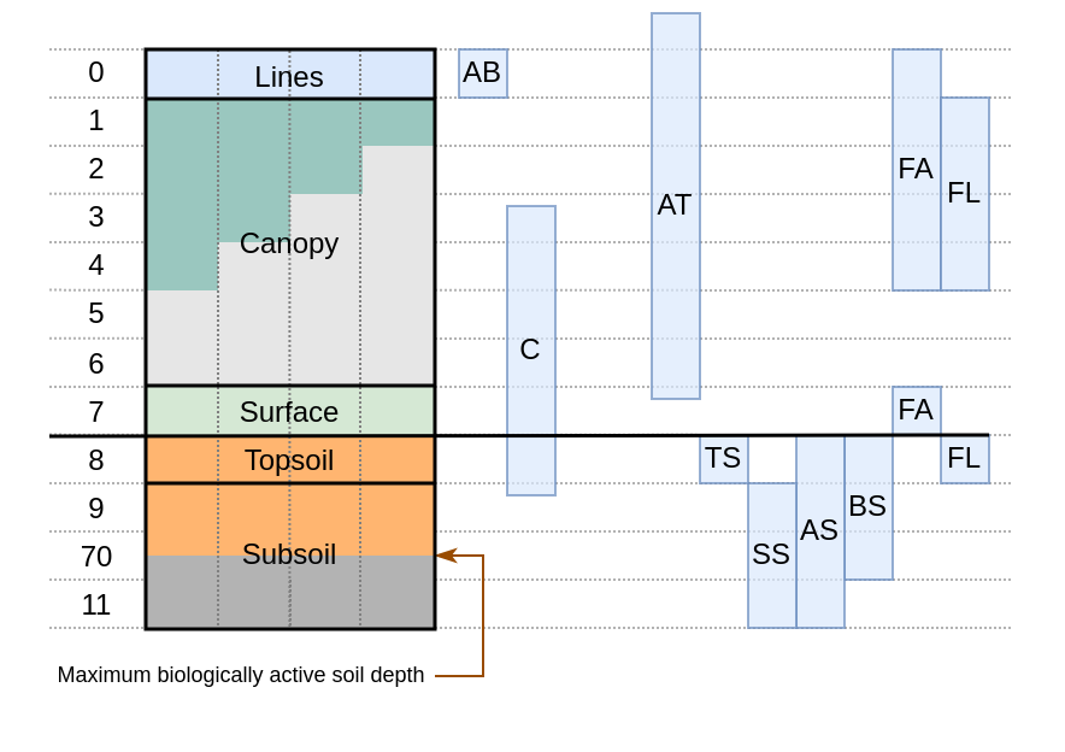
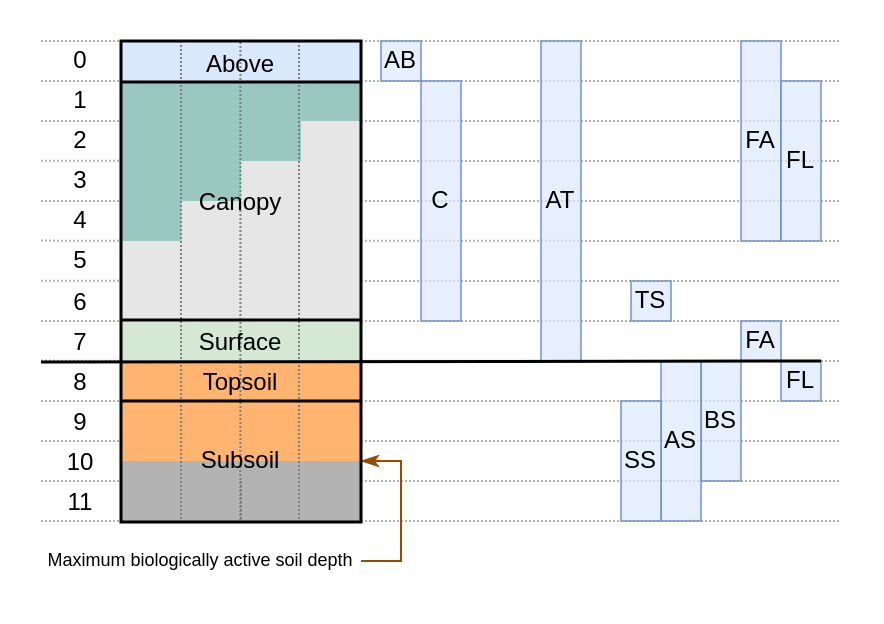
- <mxCell id="33" value="&lt;p style=&quot;line-height: 1;&quot;&gt;Lines&lt;/p&gt;" style="text;html=1;strokeColor=none;fillColor=none;align=center;verticalAlign=middle;whiteSpace=wrap;rounded=0;" parent="30" vertex="1"><mxGeometry x="90" y="20.5" width="60" height="20" as="geometry" /></mxCell>
+ <mxCell id="33" value="&lt;p style=&quot;line-height: 1;&quot;&gt;Above&lt;/p&gt;" style="text;html=1;strokeColor=none;fillColor=none;align=center;verticalAlign=middle;whiteSpace=wrap;rounded=0;" parent="30" vertex="1"><mxGeometry x="90" y="20.5" width="60" height="20" as="geometry" /></mxCell>
- <mxCell id="51" value="AT" style="rounded=0;whiteSpace=wrap;html=1;fillColor=#dae8fc;strokeColor=#6c8ebf;opacity=70;" parent="30" vertex="1"><mxGeometry x="270" y="5" width="20" height="160" as="geometry" /></mxCell>
+ <mxCell id="51" value="AT" style="rounded=0;whiteSpace=wrap;html=1;fillColor=#dae8fc;strokeColor=#6c8ebf;opacity=70;" parent="30" vertex="1"><mxGeometry x="270" y="20" width="20" height="160" as="geometry" /></mxCell>
- <mxCell id="31" value="C" style="rounded=0;whiteSpace=wrap;html=1;fillColor=#dae8fc;strokeColor=#6c8ebf;opacity=70;" parent="30" vertex="1"><mxGeometry x="210" y="85" width="20" height="120" as="geometry" /></mxCell>
+ <mxCell id="31" value="C" style="rounded=0;whiteSpace=wrap;html=1;fillColor=#dae8fc;strokeColor=#6c8ebf;opacity=70;" parent="30" vertex="1"><mxGeometry x="210" y="40" width="20" height="120" as="geometry" /></mxCell>
- <mxCell id="59" value="TS" style="rounded=0;whiteSpace=wrap;html=1;fillColor=#dae8fc;strokeColor=#6c8ebf;opacity=70;" parent="30" vertex="1"><mxGeometry x="290" y="180" width="20" height="20" as="geometry" /></mxCell>
+ <mxCell id="59" value="TS" style="rounded=0;whiteSpace=wrap;html=1;fillColor=#dae8fc;strokeColor=#6c8ebf;opacity=70;" parent="30" vertex="1"><mxGeometry x="315" y="140" width="20" height="20" as="geometry" /></mxCell>
- <mxCell id="41" value="70" style="text;html=1;strokeColor=none;fillColor=none;align=center;verticalAlign=middle;whiteSpace=wrap;rounded=0;strokeWidth=1;" parent="30" vertex="1"><mxGeometry x="30" y="223" width="20" height="15" as="geometry" /></mxCell>
+ <mxCell id="41" value="10" style="text;html=1;strokeColor=none;fillColor=none;align=center;verticalAlign=middle;whiteSpace=wrap;rounded=0;strokeWidth=1;" parent="30" vertex="1"><mxGeometry x="30" y="223" width="20" height="15" as="geometry" /></mxCell>
